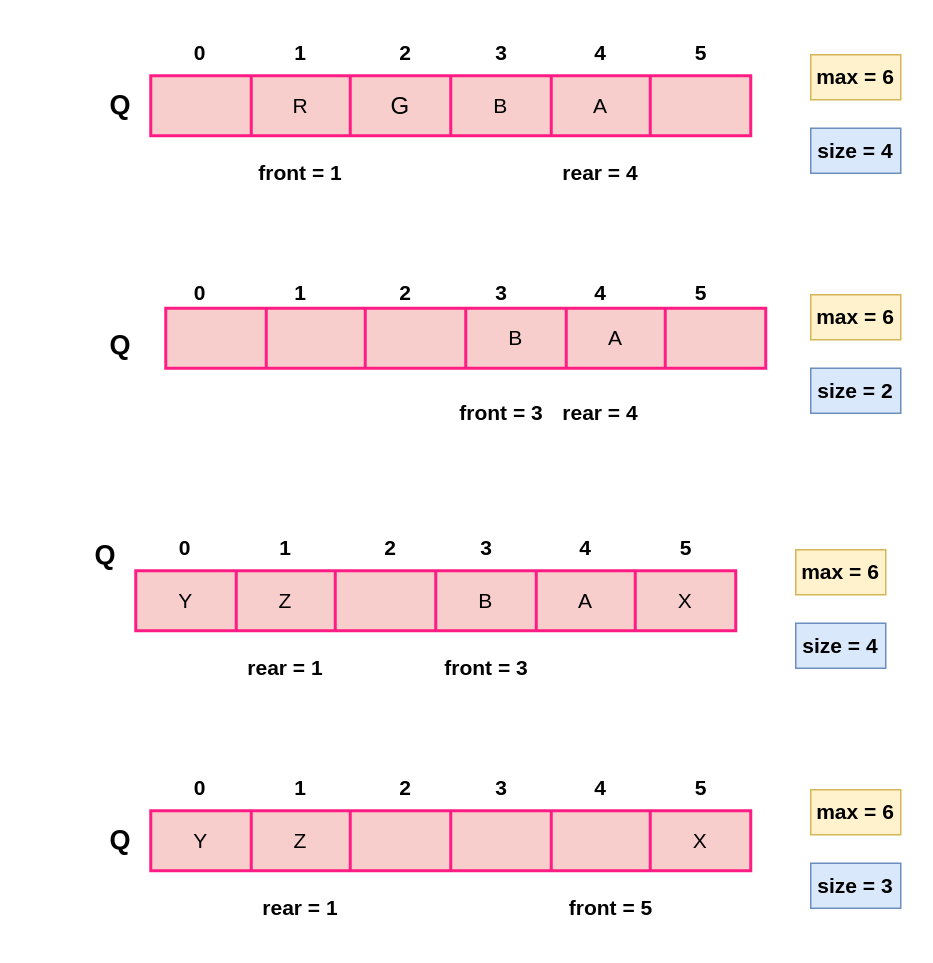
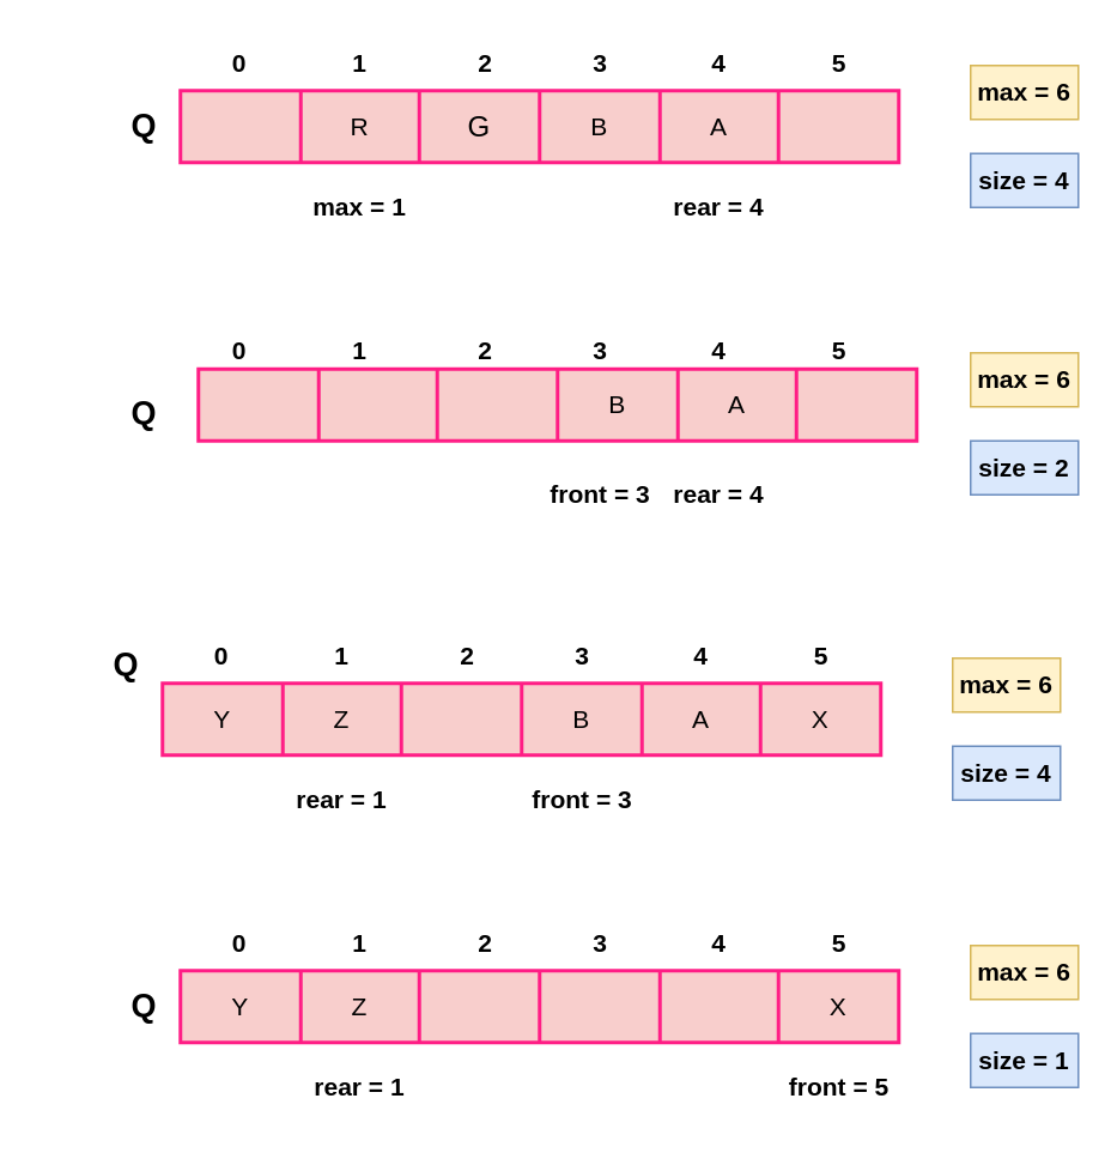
- <mxCell id="19" value="&lt;font style=&quot;font-size: 14px;&quot;&gt;&lt;b style=&quot;&quot;&gt;front = 1&lt;/b&gt;&lt;/font&gt;" style="text;html=1;align=center;verticalAlign=middle;whiteSpace=wrap;rounded=0;" parent="1" vertex="1"><mxGeometry x="170" y="100" width="60" height="30" as="geometry" /></mxCell>
+ <mxCell id="19" value="&lt;font style=&quot;font-size: 14px;&quot;&gt;&lt;b style=&quot;&quot;&gt;max = 1&lt;/b&gt;&lt;/font&gt;" style="text;html=1;align=center;verticalAlign=middle;whiteSpace=wrap;rounded=0;" parent="1" vertex="1"><mxGeometry x="170" y="100" width="60" height="30" as="geometry" /></mxCell>
- <mxCell id="56" value="&lt;font style=&quot;font-size: 14px;&quot;&gt;&lt;b style=&quot;&quot;&gt;size = 3&lt;/b&gt;&lt;/font&gt;" style="text;html=1;align=center;verticalAlign=middle;whiteSpace=wrap;rounded=0;fillColor=#dae8fc;strokeColor=#6c8ebf;" parent="1" vertex="1"><mxGeometry x="540" y="575" width="60" height="30" as="geometry" /></mxCell>
+ <mxCell id="56" value="&lt;font style=&quot;font-size: 14px;&quot;&gt;&lt;b style=&quot;&quot;&gt;size = 1&lt;/b&gt;&lt;/font&gt;" style="text;html=1;align=center;verticalAlign=middle;whiteSpace=wrap;rounded=0;fillColor=#dae8fc;strokeColor=#6c8ebf;" parent="1" vertex="1"><mxGeometry x="540" y="575" width="60" height="30" as="geometry" /></mxCell>
- <mxCell id="57" value="&lt;font style=&quot;font-size: 14px;&quot;&gt;&lt;b style=&quot;&quot;&gt;front = 5&lt;/b&gt;&lt;/font&gt;" style="text;html=1;align=center;verticalAlign=middle;whiteSpace=wrap;rounded=0;" parent="1" vertex="1"><mxGeometry x="377" y="590" width="60" height="30" as="geometry" /></mxCell>
+ <mxCell id="57" value="&lt;font style=&quot;font-size: 14px;&quot;&gt;&lt;b style=&quot;&quot;&gt;front = 5&lt;/b&gt;&lt;/font&gt;" style="text;html=1;align=center;verticalAlign=middle;whiteSpace=wrap;rounded=0;" parent="1" vertex="1"><mxGeometry x="437" y="590" width="60" height="30" as="geometry" /></mxCell>
